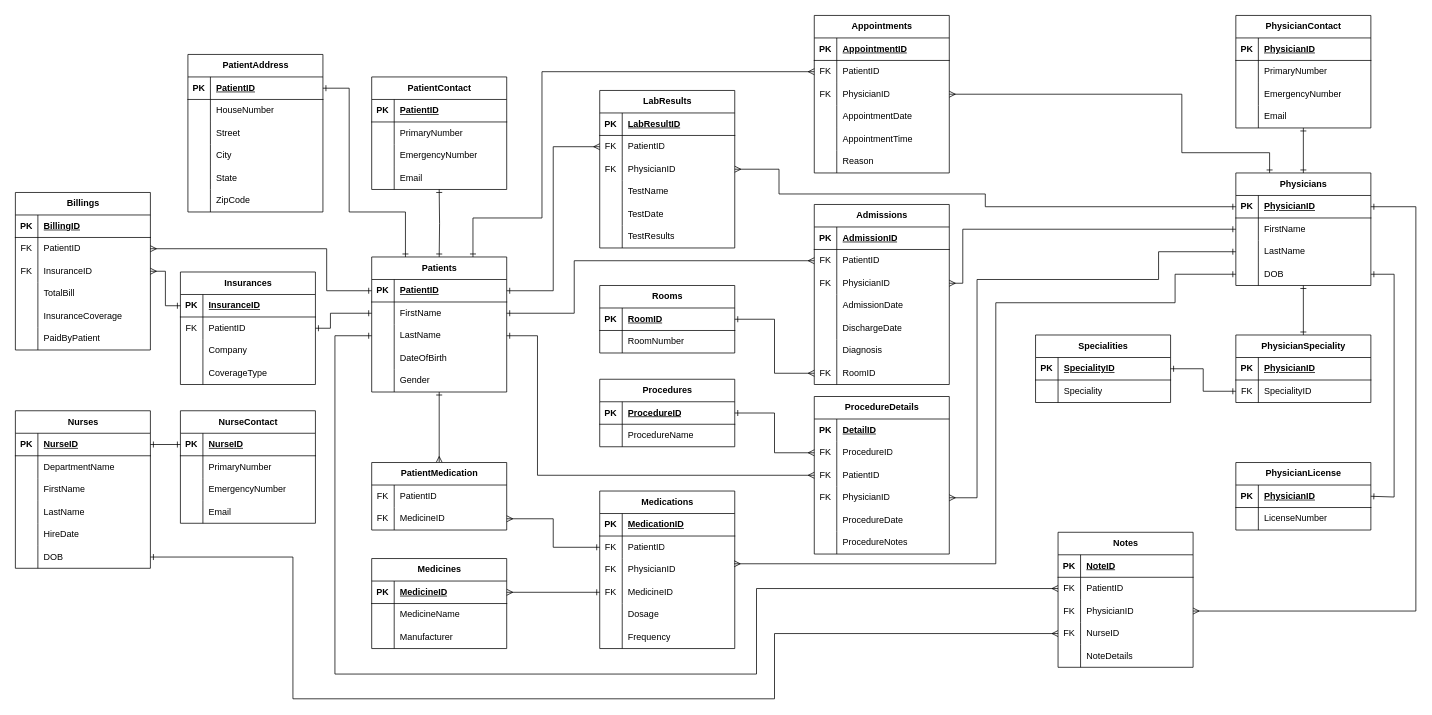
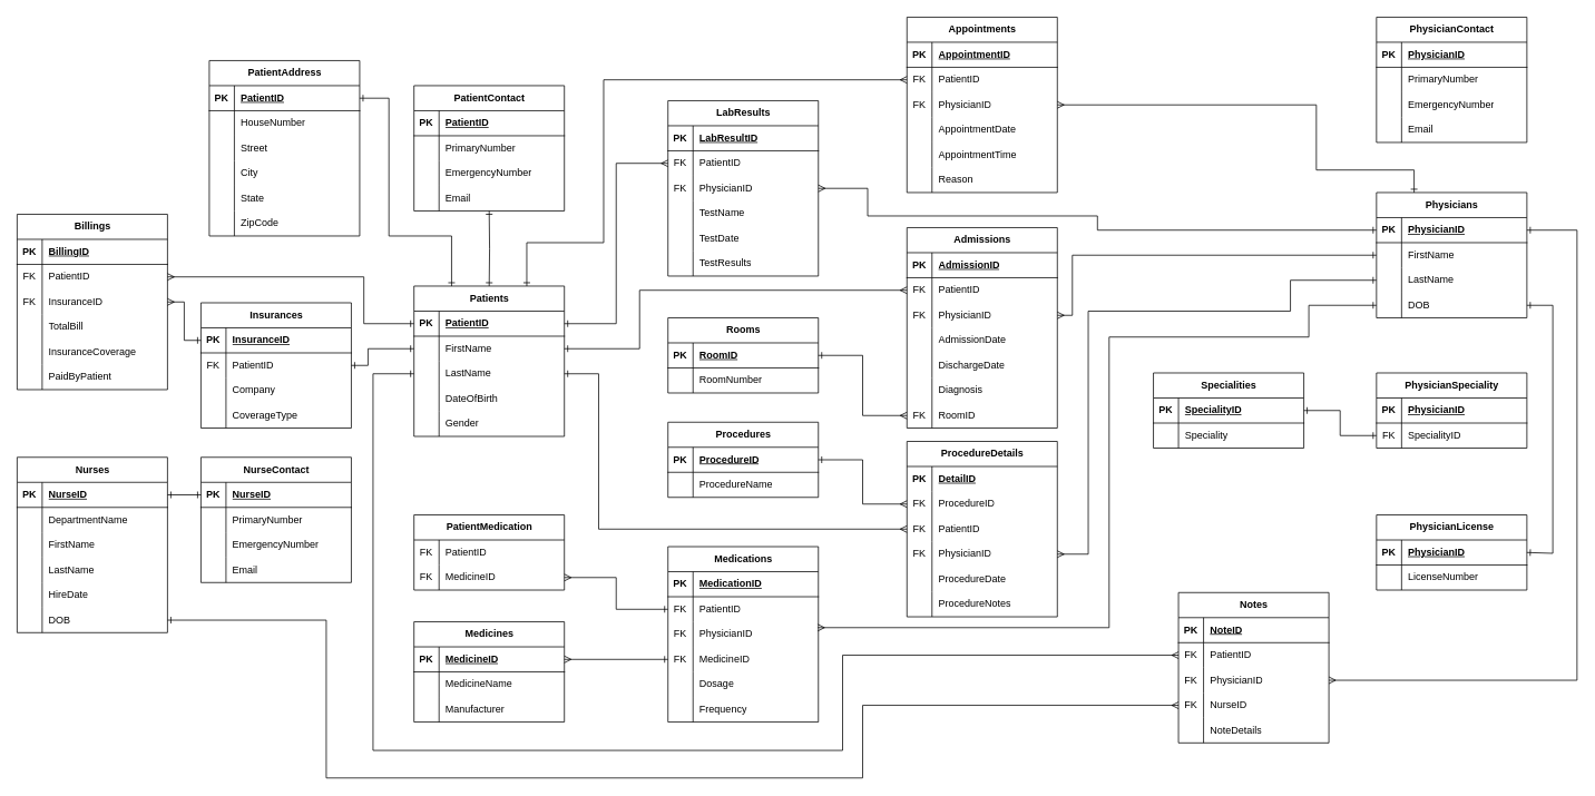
- <mxCell id="116" style="edgeStyle=orthogonalEdgeStyle;rounded=0;orthogonalLoop=1;jettySize=auto;html=1;entryX=0.5;entryY=0;entryDx=0;entryDy=0;endArrow=ERone;endFill=0;startArrow=ERone;startFill=0;" parent="1" source="117" target="103" edge="1"><mxGeometry relative="1" as="geometry" /></mxCell>
- <mxCell id="102" style="edgeStyle=orthogonalEdgeStyle;rounded=0;orthogonalLoop=1;jettySize=auto;html=1;entryX=0.5;entryY=0;entryDx=0;entryDy=0;endArrow=ERone;endFill=0;startArrow=ERone;startFill=0;" parent="1" source="103" target="130" edge="1"><mxGeometry relative="1" as="geometry" /></mxCell>
- <mxCell id="2" style="edgeStyle=orthogonalEdgeStyle;rounded=0;orthogonalLoop=1;jettySize=auto;html=1;endArrow=ERmany;endFill=0;startArrow=ERone;startFill=0;entryX=0.5;entryY=0;entryDx=0;entryDy=0;" parent="1" source="3" target="245" edge="1"><mxGeometry relative="1" as="geometry"><mxPoint x="569" y="616" as="targetPoint" /></mxGeometry></mxCell>
